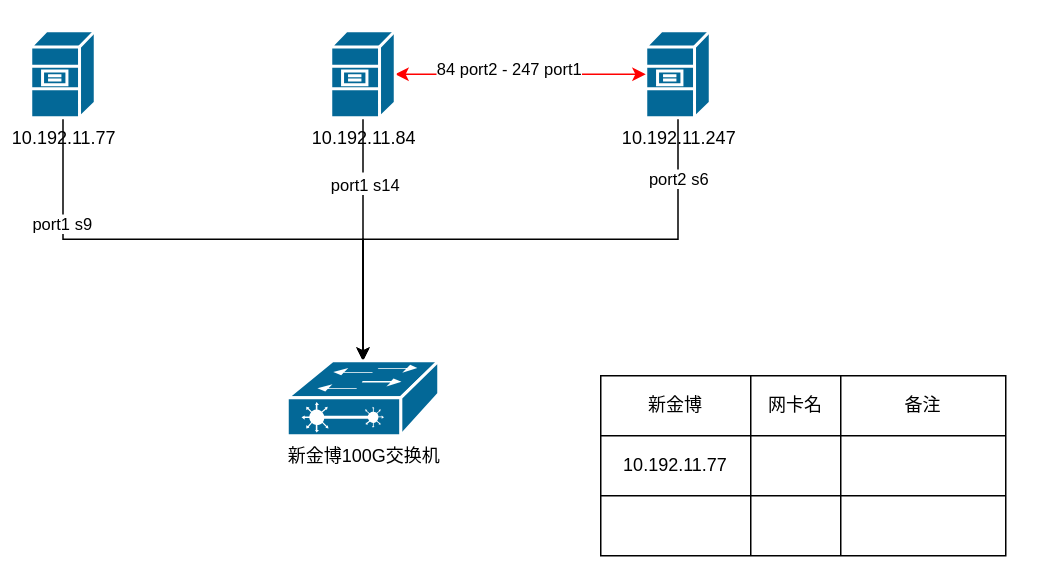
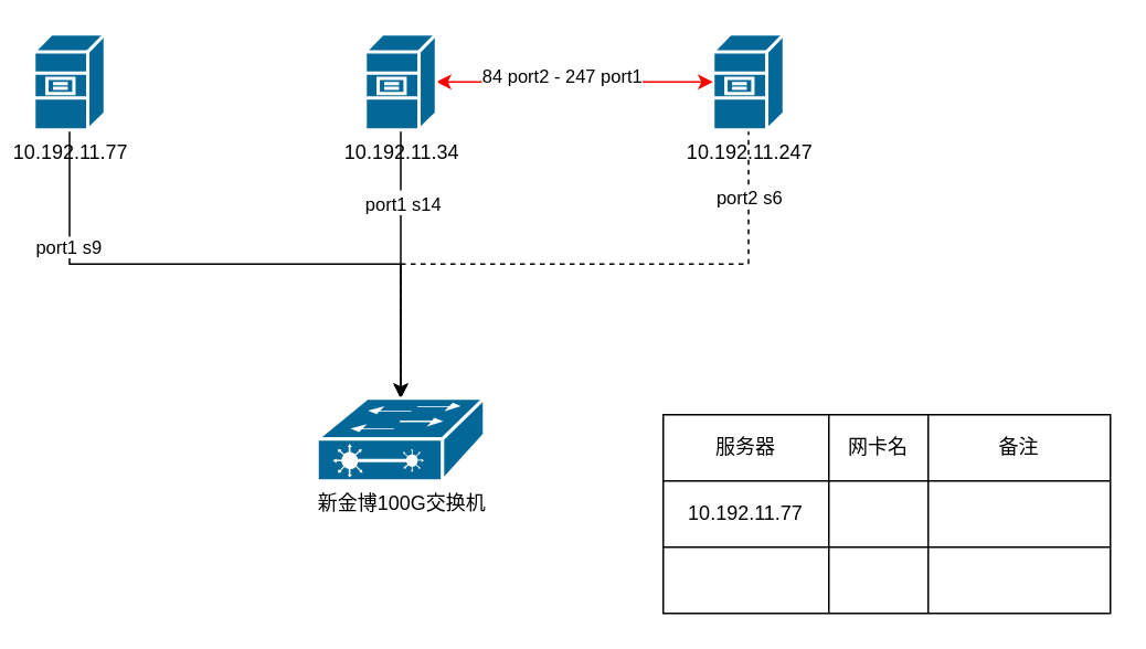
- <mxCell id="13" value="10.192.11.84" style="shape=mxgraph.cisco.servers.file_server;sketch=0;html=1;pointerEvents=1;dashed=0;fillColor=#036897;strokeColor=#ffffff;strokeWidth=2;verticalLabelPosition=bottom;verticalAlign=top;align=center;outlineConnect=0;" parent="1" vertex="1"><mxGeometry x="220" y="20" width="43" height="58" as="geometry" /></mxCell>
+ <mxCell id="13" value="10.192.11.34" style="shape=mxgraph.cisco.servers.file_server;sketch=0;html=1;pointerEvents=1;dashed=0;fillColor=#036897;strokeColor=#ffffff;strokeWidth=2;verticalLabelPosition=bottom;verticalAlign=top;align=center;outlineConnect=0;" parent="1" vertex="1"><mxGeometry x="220" y="20" width="43" height="58" as="geometry" /></mxCell>
- <mxCell id="5" style="edgeStyle=orthogonalEdgeStyle;rounded=0;orthogonalLoop=1;jettySize=auto;html=1;exitX=0.5;exitY=1;exitDx=0;exitDy=0;exitPerimeter=0;entryX=0.5;entryY=0;entryDx=0;entryDy=0;entryPerimeter=0;" parent="1" source="7" target="14" edge="1"><mxGeometry relative="1" as="geometry" /></mxCell>
+ <mxCell id="5" style="edgeStyle=orthogonalEdgeStyle;rounded=0;orthogonalLoop=1;jettySize=auto;html=1;exitX=0.5;exitY=1;exitDx=0;exitDy=0;exitPerimeter=0;entryX=0.5;entryY=0;entryDx=0;entryDy=0;entryPerimeter=0;dashed=1;" parent="1" source="7" target="14" edge="1"><mxGeometry relative="1" as="geometry" /></mxCell>
- <mxCell id="17" value="新金博" style="shape=partialRectangle;html=1;whiteSpace=wrap;connectable=0;strokeColor=inherit;overflow=hidden;fillColor=none;top=0;left=0;bottom=0;right=0;pointerEvents=1;" vertex="1" parent="16"><mxGeometry width="100" height="40" as="geometry"><mxRectangle width="100" height="40" as="alternateBounds" /></mxGeometry></mxCell>
+ <mxCell id="17" value="服务器" style="shape=partialRectangle;html=1;whiteSpace=wrap;connectable=0;strokeColor=inherit;overflow=hidden;fillColor=none;top=0;left=0;bottom=0;right=0;pointerEvents=1;" vertex="1" parent="16"><mxGeometry width="100" height="40" as="geometry"><mxRectangle width="100" height="40" as="alternateBounds" /></mxGeometry></mxCell>
